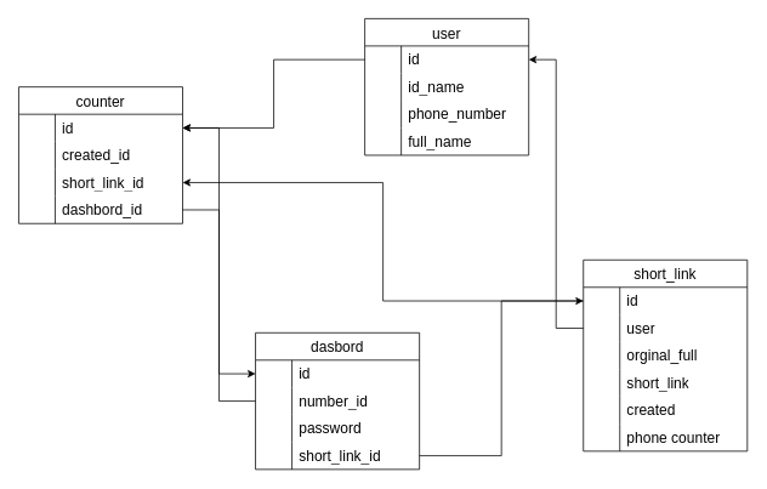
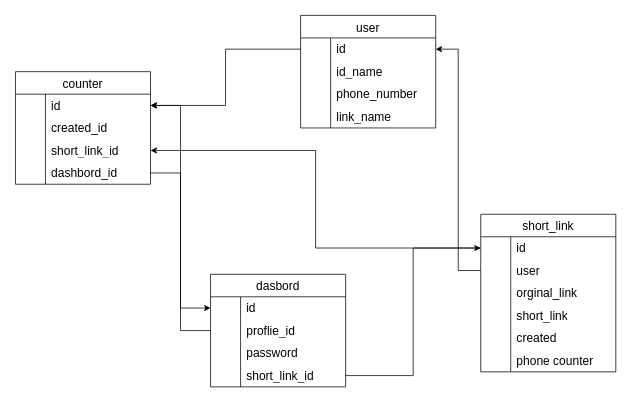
- <mxCell id="14" value="full_name" style="shape=partialRectangle;html=1;whiteSpace=wrap;connectable=0;fillColor=none;top=0;left=0;bottom=0;right=0;align=left;spacingLeft=6;overflow=hidden;strokeColor=inherit;fontSize=16;" parent="12" vertex="1"><mxGeometry x="40" width="140" height="30" as="geometry"><mxRectangle width="140" height="30" as="alternateBounds" /></mxGeometry></mxCell>
+ <mxCell id="14" value="link_name" style="shape=partialRectangle;html=1;whiteSpace=wrap;connectable=0;fillColor=none;top=0;left=0;bottom=0;right=0;align=left;spacingLeft=6;overflow=hidden;strokeColor=inherit;fontSize=16;" parent="12" vertex="1"><mxGeometry x="40" width="140" height="30" as="geometry"><mxRectangle width="140" height="30" as="alternateBounds" /></mxGeometry></mxCell>
- <mxCell id="37" value="orginal_full" style="shape=partialRectangle;html=1;whiteSpace=wrap;connectable=0;fillColor=none;top=0;left=0;bottom=0;right=0;align=left;spacingLeft=6;overflow=hidden;strokeColor=inherit;fontSize=16;" parent="35" vertex="1"><mxGeometry x="40" width="140" height="30" as="geometry"><mxRectangle width="140" height="30" as="alternateBounds" /></mxGeometry></mxCell>
+ <mxCell id="37" value="orginal_link" style="shape=partialRectangle;html=1;whiteSpace=wrap;connectable=0;fillColor=none;top=0;left=0;bottom=0;right=0;align=left;spacingLeft=6;overflow=hidden;strokeColor=inherit;fontSize=16;" parent="35" vertex="1"><mxGeometry x="40" width="140" height="30" as="geometry"><mxRectangle width="140" height="30" as="alternateBounds" /></mxGeometry></mxCell>
- <mxCell id="56" value="number_id" style="shape=partialRectangle;html=1;whiteSpace=wrap;connectable=0;fillColor=none;top=0;left=0;bottom=0;right=0;align=left;spacingLeft=6;overflow=hidden;strokeColor=inherit;fontSize=16;" vertex="1" parent="54"><mxGeometry x="40" width="140" height="30" as="geometry"><mxRectangle width="140" height="30" as="alternateBounds" /></mxGeometry></mxCell>
+ <mxCell id="56" value="proflie_id" style="shape=partialRectangle;html=1;whiteSpace=wrap;connectable=0;fillColor=none;top=0;left=0;bottom=0;right=0;align=left;spacingLeft=6;overflow=hidden;strokeColor=inherit;fontSize=16;" vertex="1" parent="54"><mxGeometry x="40" width="140" height="30" as="geometry"><mxRectangle width="140" height="30" as="alternateBounds" /></mxGeometry></mxCell>
